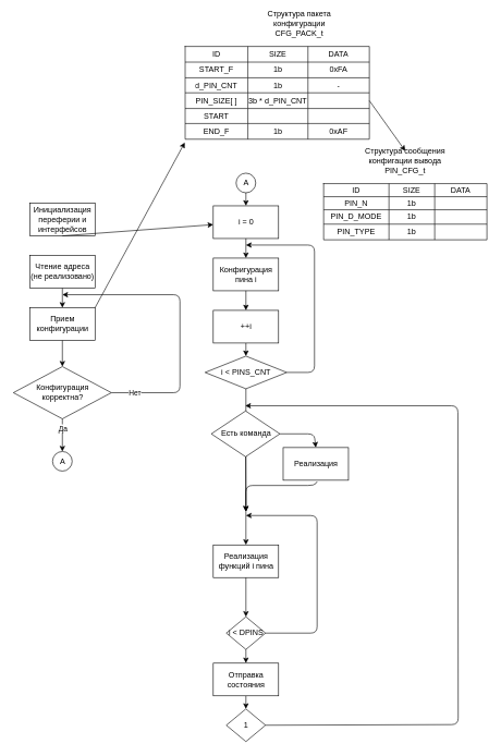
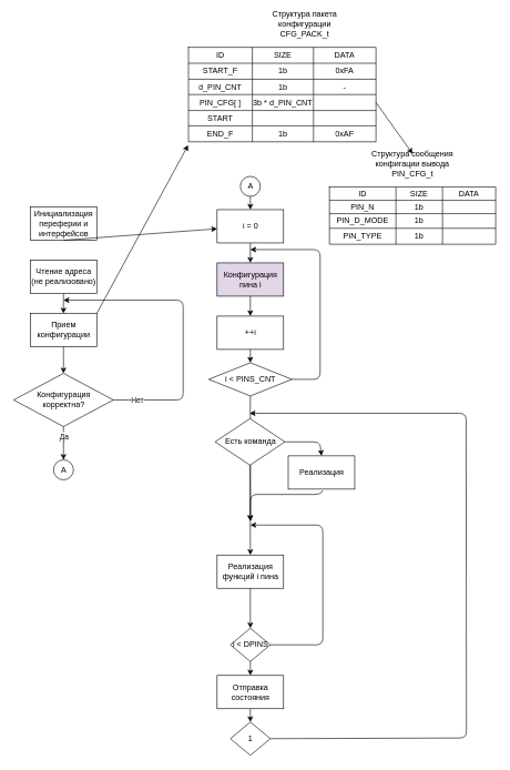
- <mxCell id="17" value="PIN_SIZE[ ]" style="shape=partialRectangle;html=1;whiteSpace=wrap;connectable=0;overflow=hidden;fillColor=none;top=0;left=0;bottom=0;right=0;pointerEvents=1;" parent="16" vertex="1"><mxGeometry width="96" height="24" as="geometry"><mxRectangle width="96" height="24" as="alternateBounds" /></mxGeometry></mxCell>
+ <mxCell id="17" value="PIN_CFG[ ]" style="shape=partialRectangle;html=1;whiteSpace=wrap;connectable=0;overflow=hidden;fillColor=none;top=0;left=0;bottom=0;right=0;pointerEvents=1;" parent="16" vertex="1"><mxGeometry width="96" height="24" as="geometry"><mxRectangle width="96" height="24" as="alternateBounds" /></mxGeometry></mxCell>
- <mxCell id="62" value="Конфигурация&lt;br&gt;пина i" style="html=1;dashed=0;whitespace=wrap;" parent="1" vertex="1"><mxGeometry x="326" y="394" width="100" height="50" as="geometry" /></mxCell>
+ <mxCell id="62" value="Конфигурация&lt;br&gt;пина i" style="html=1;dashed=0;whitespace=wrap;fillColor=#e1d5e7;" parent="1" vertex="1"><mxGeometry x="326" y="394" width="100" height="50" as="geometry" /></mxCell>
